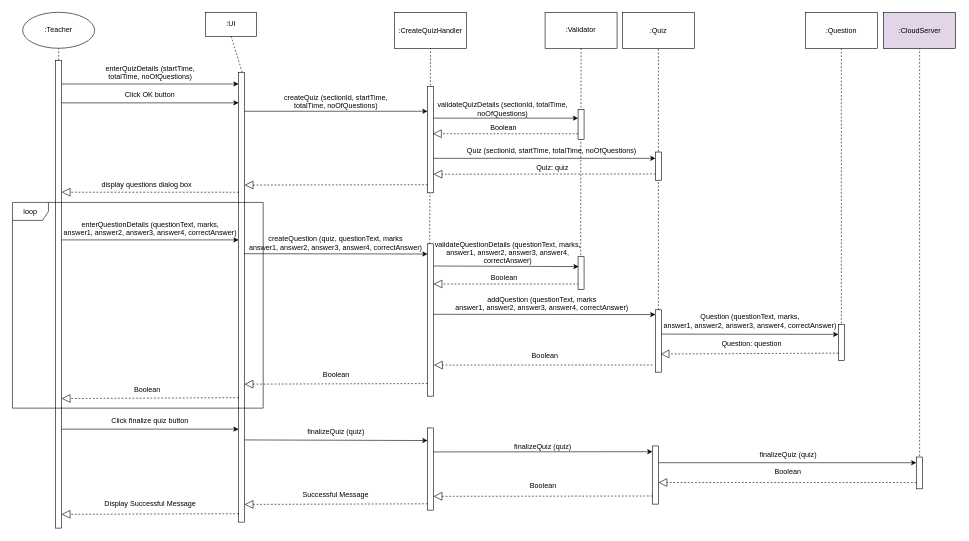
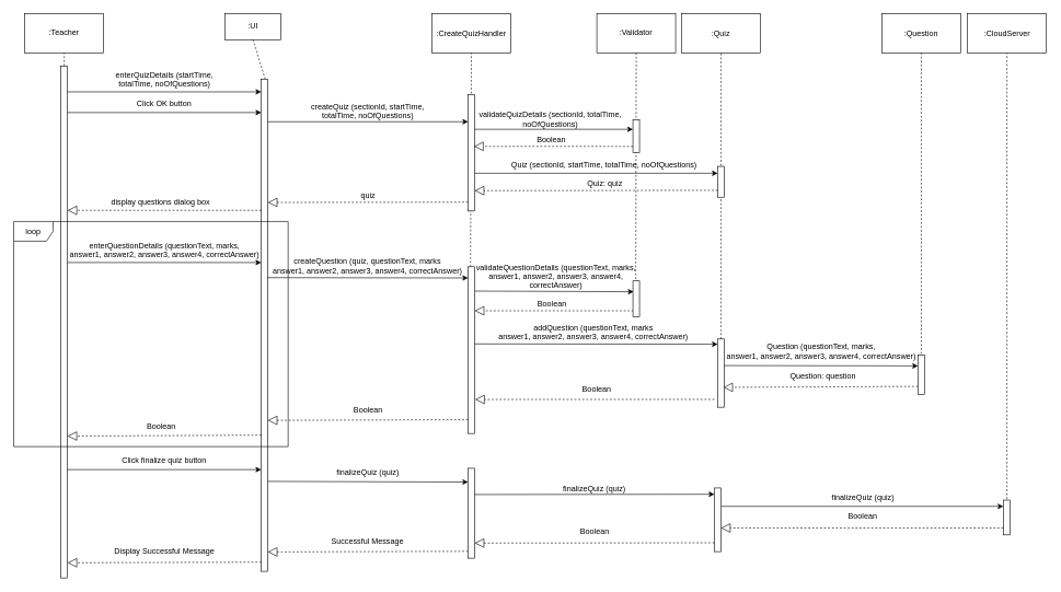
- <mxCell id="3" value=":Teacher" style="ellipse;whiteSpace=wrap;html=1;" parent="1" vertex="1"><mxGeometry x="37" y="20" width="120" height="60" as="geometry" /></mxCell>
+ <mxCell id="3" value=":Teacher" style="rounded=0;whiteSpace=wrap;html=1;" parent="1" vertex="1"><mxGeometry x="37" y="20" width="120" height="60" as="geometry" /></mxCell>
- <mxCell id="25" value=":CloudServer&lt;br&gt;" style="rounded=0;whiteSpace=wrap;html=1;fillColor=#e1d5e7;" parent="1" vertex="1"><mxGeometry x="1472.5" y="20.5" width="120" height="60" as="geometry" /></mxCell>
+ <mxCell id="25" value=":CloudServer&lt;br&gt;" style="rounded=0;whiteSpace=wrap;html=1;" parent="1" vertex="1"><mxGeometry x="1472.5" y="20.5" width="120" height="60" as="geometry" /></mxCell>
+ <mxCell id="30" value="quiz" style="text;html=1;strokeColor=none;fillColor=none;align=center;verticalAlign=middle;whiteSpace=wrap;rounded=0;" parent="1" vertex="1"><mxGeometry x="535.5" y="287" width="48" height="20" as="geometry" /></mxCell>
